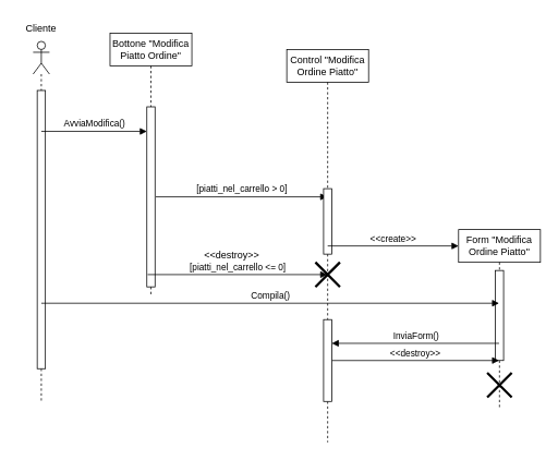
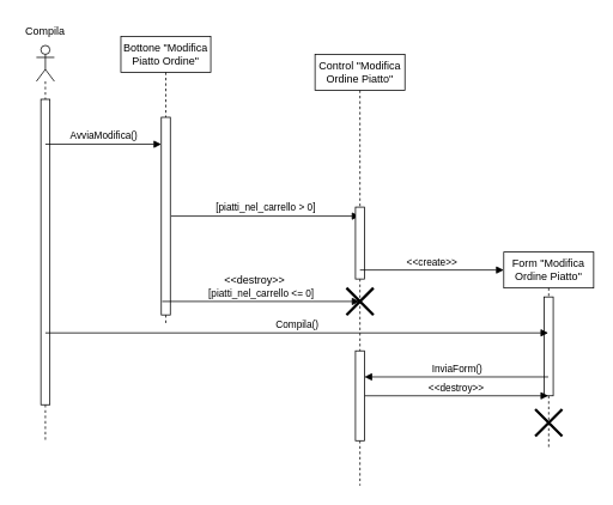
- <mxCell id="4" value="Cliente" style="text;html=1;strokeColor=none;fillColor=none;align=center;verticalAlign=middle;whiteSpace=wrap;rounded=0;" parent="1" vertex="1"><mxGeometry x="20" y="20" width="60" height="30" as="geometry" /></mxCell>
+ <mxCell id="4" value="Compila" style="text;html=1;strokeColor=none;fillColor=none;align=center;verticalAlign=middle;whiteSpace=wrap;rounded=0;" parent="1" vertex="1"><mxGeometry x="20" y="20" width="60" height="30" as="geometry" /></mxCell>
